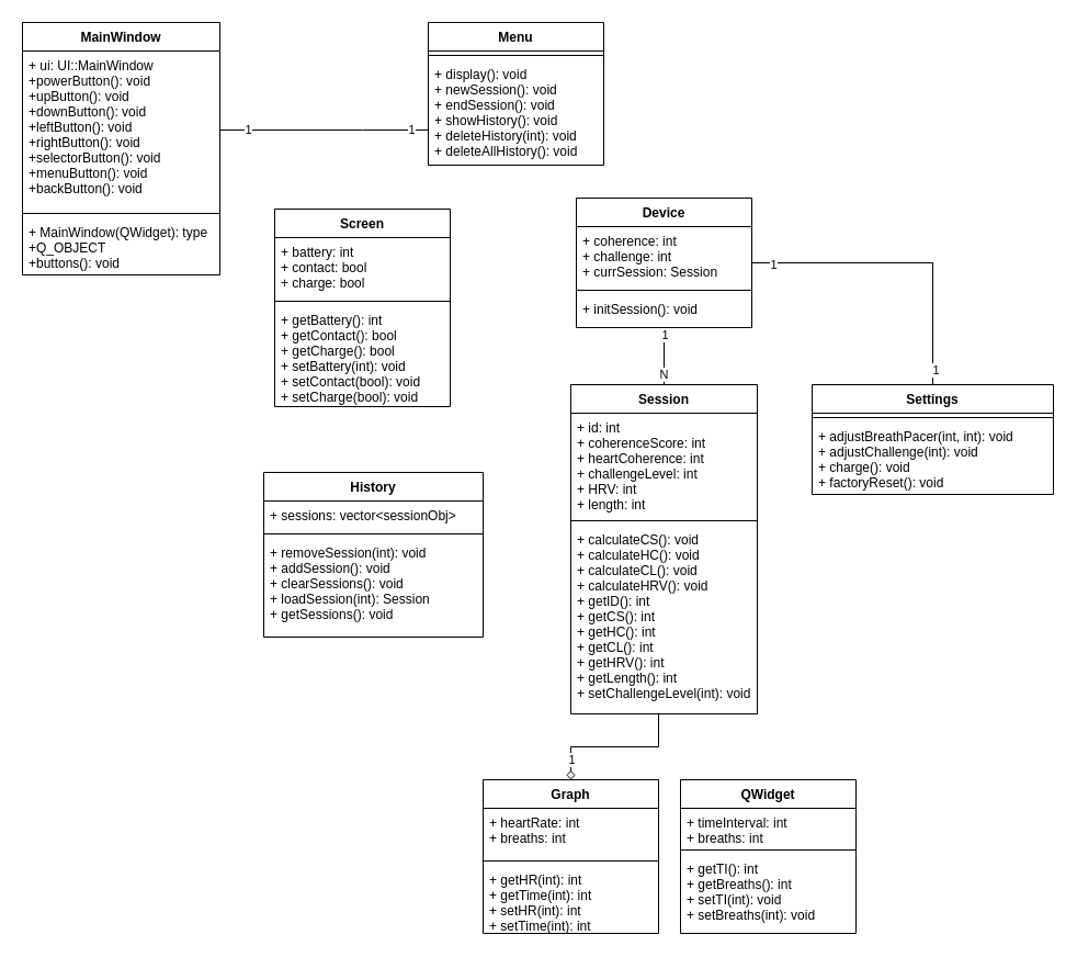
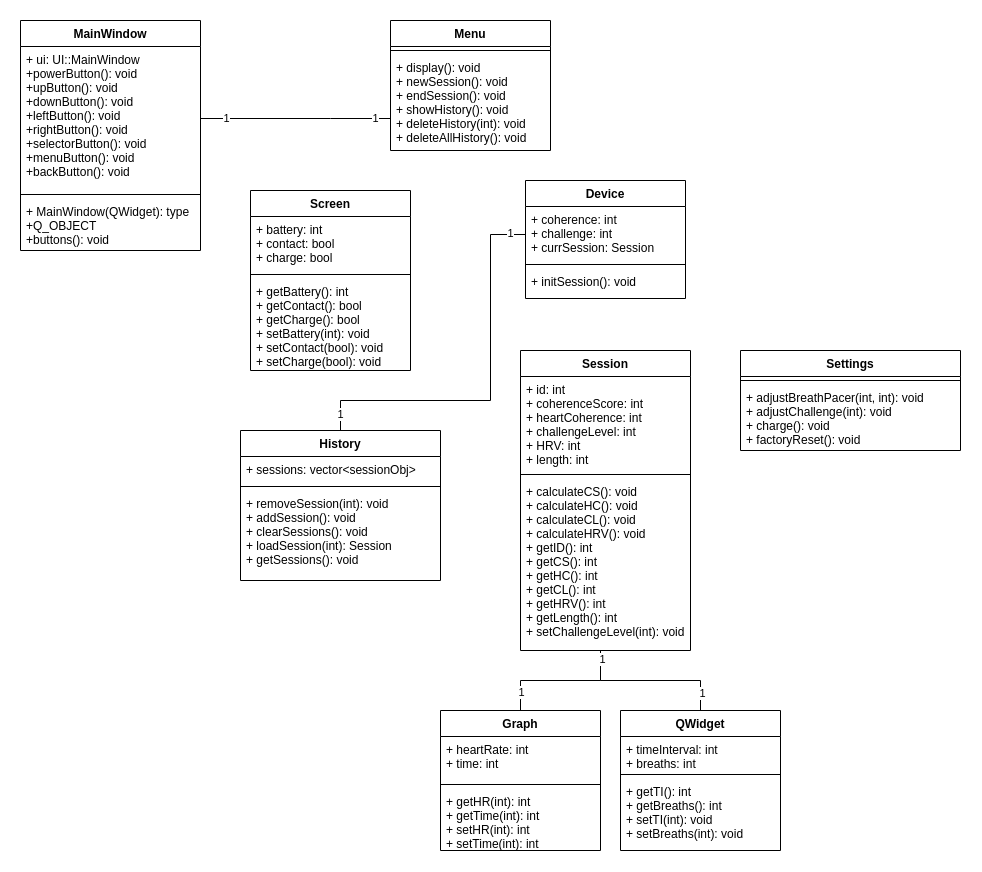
- <mxCell id="18" style="edgeStyle=orthogonalEdgeStyle;rounded=0;orthogonalLoop=1;jettySize=auto;html=1;endArrow=none;endFill=0;" edge="1" parent="1" source="21" target="5"><mxGeometry relative="1" as="geometry" /></mxCell>
- <mxCell id="19" value="1" style="edgeLabel;html=1;align=center;verticalAlign=middle;resizable=0;points=[];" vertex="1" connectable="0" parent="18"><mxGeometry x="0.9" y="2" relative="1" as="geometry"><mxPoint as="offset" /></mxGeometry></mxCell>
- <mxCell id="20" value="1" style="edgeLabel;html=1;align=center;verticalAlign=middle;resizable=0;points=[];" vertex="1" connectable="0" parent="18"><mxGeometry x="-0.864" y="-1" relative="1" as="geometry"><mxPoint as="offset" /></mxGeometry></mxCell>
- <mxCell id="12" style="edgeStyle=orthogonalEdgeStyle;rounded=0;orthogonalLoop=1;jettySize=auto;html=1;endArrow=none;endFill=0;" edge="1" parent="1" source="21" target="38"><mxGeometry relative="1" as="geometry" /></mxCell>
- <mxCell id="13" value="1" style="edgeLabel;html=1;align=center;verticalAlign=middle;resizable=0;points=[];" vertex="1" connectable="0" parent="12"><mxGeometry x="-0.76" relative="1" as="geometry"><mxPoint as="offset" /></mxGeometry></mxCell>
- <mxCell id="14" value="N" style="edgeLabel;html=1;align=center;verticalAlign=middle;resizable=0;points=[];" vertex="1" connectable="0" parent="12"><mxGeometry x="0.62" y="-1" relative="1" as="geometry"><mxPoint as="offset" /></mxGeometry></mxCell>
+ <mxCell id="15" style="edgeStyle=orthogonalEdgeStyle;rounded=0;orthogonalLoop=1;jettySize=auto;html=1;endArrow=none;endFill=0;" edge="1" parent="1" source="21" target="8"><mxGeometry relative="1" as="geometry"><Array as="points"><mxPoint x="490" y="234" /><mxPoint x="490" y="400" /><mxPoint x="340" y="400" /></Array></mxGeometry></mxCell>
+ <mxCell id="16" value="1" style="edgeLabel;html=1;align=center;verticalAlign=middle;resizable=0;points=[];" vertex="1" connectable="0" parent="15"><mxGeometry x="-0.916" y="-2" relative="1" as="geometry"><mxPoint as="offset" /></mxGeometry></mxCell>
+ <mxCell id="17" value="1" style="edgeLabel;html=1;align=center;verticalAlign=middle;resizable=0;points=[];" vertex="1" connectable="0" parent="15"><mxGeometry x="0.911" y="-1" relative="1" as="geometry"><mxPoint as="offset" /></mxGeometry></mxCell>
+ <mxCell id="35" style="edgeStyle=orthogonalEdgeStyle;rounded=0;orthogonalLoop=1;jettySize=auto;html=1;endArrow=none;endFill=0;" edge="1" parent="1" source="38" target="42"><mxGeometry relative="1" as="geometry"><Array as="points"><mxPoint x="600" y="680" /><mxPoint x="700" y="680" /></Array></mxGeometry></mxCell>
+ <mxCell id="36" value="1" style="edgeLabel;html=1;align=center;verticalAlign=middle;resizable=0;points=[];" vertex="1" connectable="0" parent="35"><mxGeometry x="-0.896" y="1" relative="1" as="geometry"><mxPoint as="offset" /></mxGeometry></mxCell>
+ <mxCell id="37" value="1" style="edgeLabel;html=1;align=center;verticalAlign=middle;resizable=0;points=[];" vertex="1" connectable="0" parent="35"><mxGeometry x="0.771" y="1" relative="1" as="geometry"><mxPoint as="offset" /></mxGeometry></mxCell>
- <mxCell id="33" style="edgeStyle=orthogonalEdgeStyle;rounded=0;orthogonalLoop=1;jettySize=auto;html=1;endArrow=diamond;endFill=0;" edge="1" parent="1" source="38" target="29"><mxGeometry relative="1" as="geometry"><Array as="points"><mxPoint x="600" y="680" /><mxPoint x="520" y="680" /></Array></mxGeometry></mxCell>
+ <mxCell id="33" style="edgeStyle=orthogonalEdgeStyle;rounded=0;orthogonalLoop=1;jettySize=auto;html=1;endArrow=none;endFill=0;" edge="1" parent="1" source="38" target="29"><mxGeometry relative="1" as="geometry"><Array as="points"><mxPoint x="600" y="680" /><mxPoint x="520" y="680" /></Array></mxGeometry></mxCell>
- <mxCell id="30" value="+ heartRate: int&#10;+ breaths: int" style="text;strokeColor=none;fillColor=none;align=left;verticalAlign=top;spacingLeft=4;spacingRight=4;overflow=hidden;rotatable=0;points=[[0,0.5],[1,0.5]];portConstraint=eastwest;" vertex="1" parent="29"><mxGeometry y="26" width="160" height="44" as="geometry" /></mxCell>
+ <mxCell id="30" value="+ heartRate: int&#10;+ time: int" style="text;strokeColor=none;fillColor=none;align=left;verticalAlign=top;spacingLeft=4;spacingRight=4;overflow=hidden;rotatable=0;points=[[0,0.5],[1,0.5]];portConstraint=eastwest;" vertex="1" parent="29"><mxGeometry y="26" width="160" height="44" as="geometry" /></mxCell>
